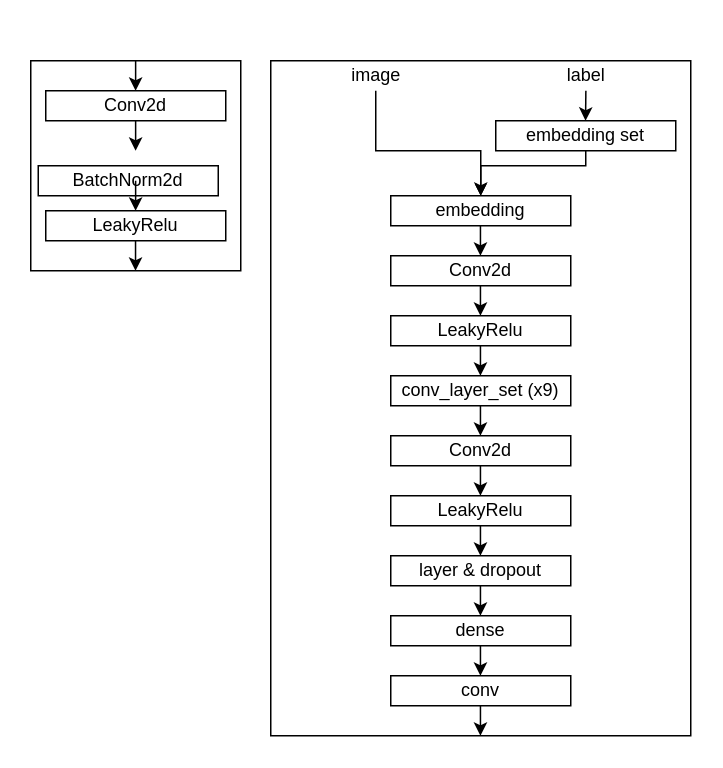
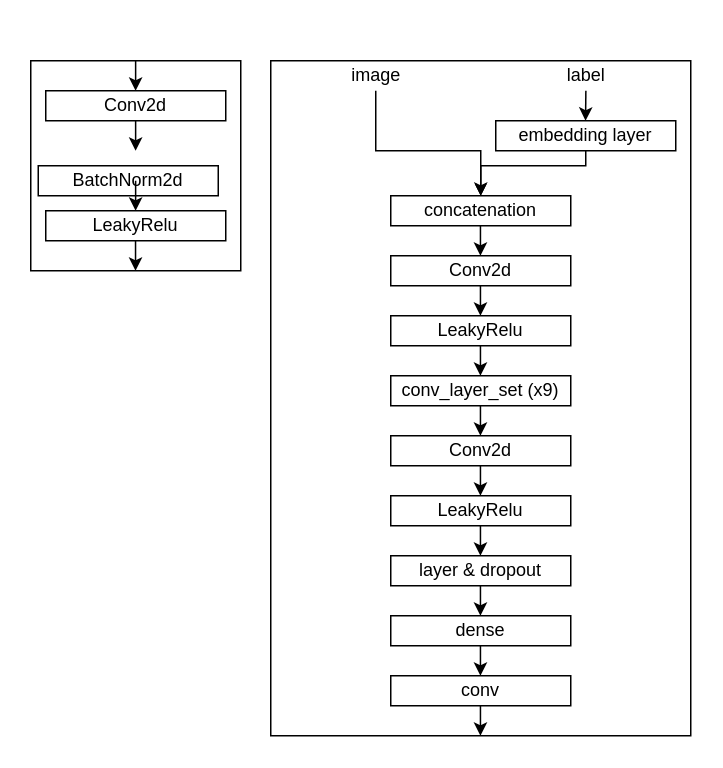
- <mxCell id="4" value="embedding set" style="rounded=0;whiteSpace=wrap;html=1;fillColor=none;" vertex="1" parent="1"><mxGeometry x="330" y="80" width="120" height="20" as="geometry" /></mxCell>
+ <mxCell id="4" value="embedding layer" style="rounded=0;whiteSpace=wrap;html=1;fillColor=none;" vertex="1" parent="1"><mxGeometry x="330" y="80" width="120" height="20" as="geometry" /></mxCell>
- <mxCell id="8" value="embedding" style="rounded=0;whiteSpace=wrap;html=1;fillColor=none;" vertex="1" parent="1"><mxGeometry x="260" y="130" width="120" height="20" as="geometry" /></mxCell>
+ <mxCell id="8" value="concatenation" style="rounded=0;whiteSpace=wrap;html=1;fillColor=none;" vertex="1" parent="1"><mxGeometry x="260" y="130" width="120" height="20" as="geometry" /></mxCell>
